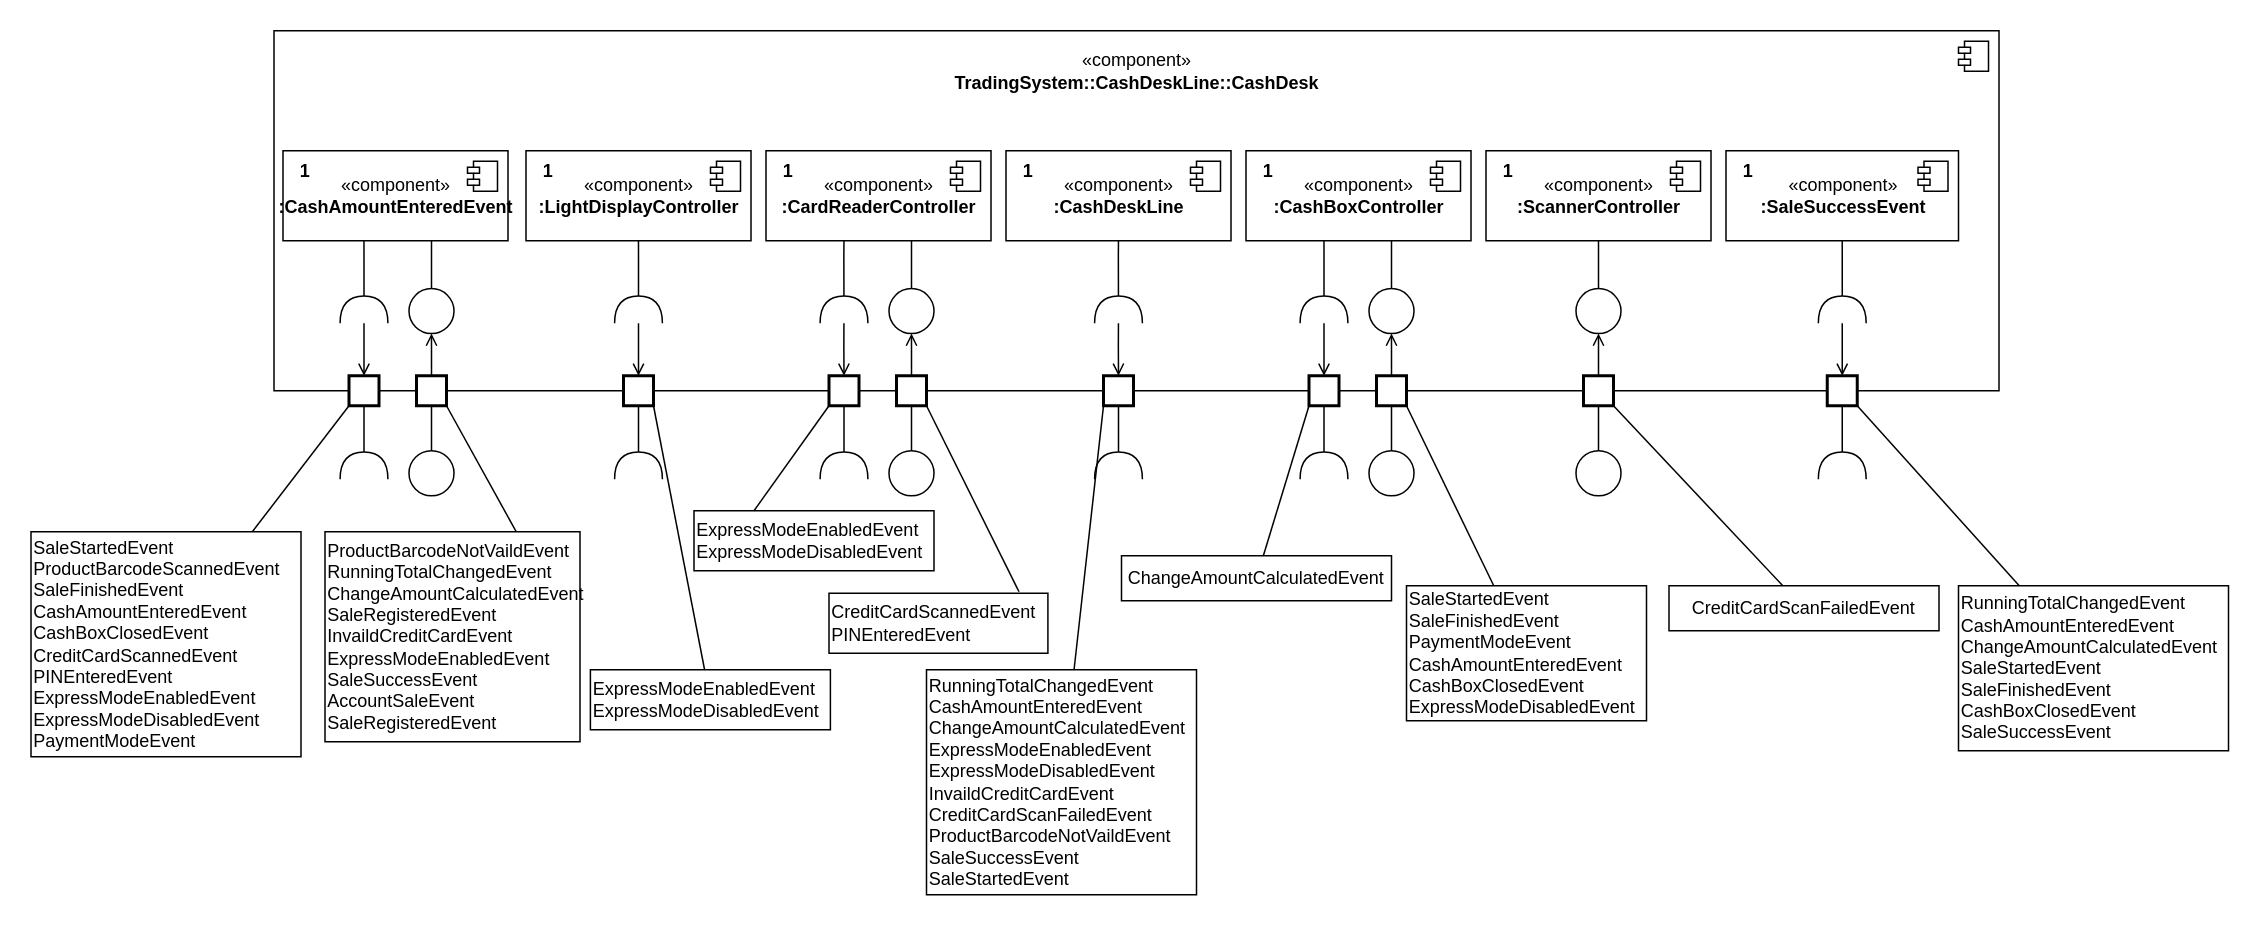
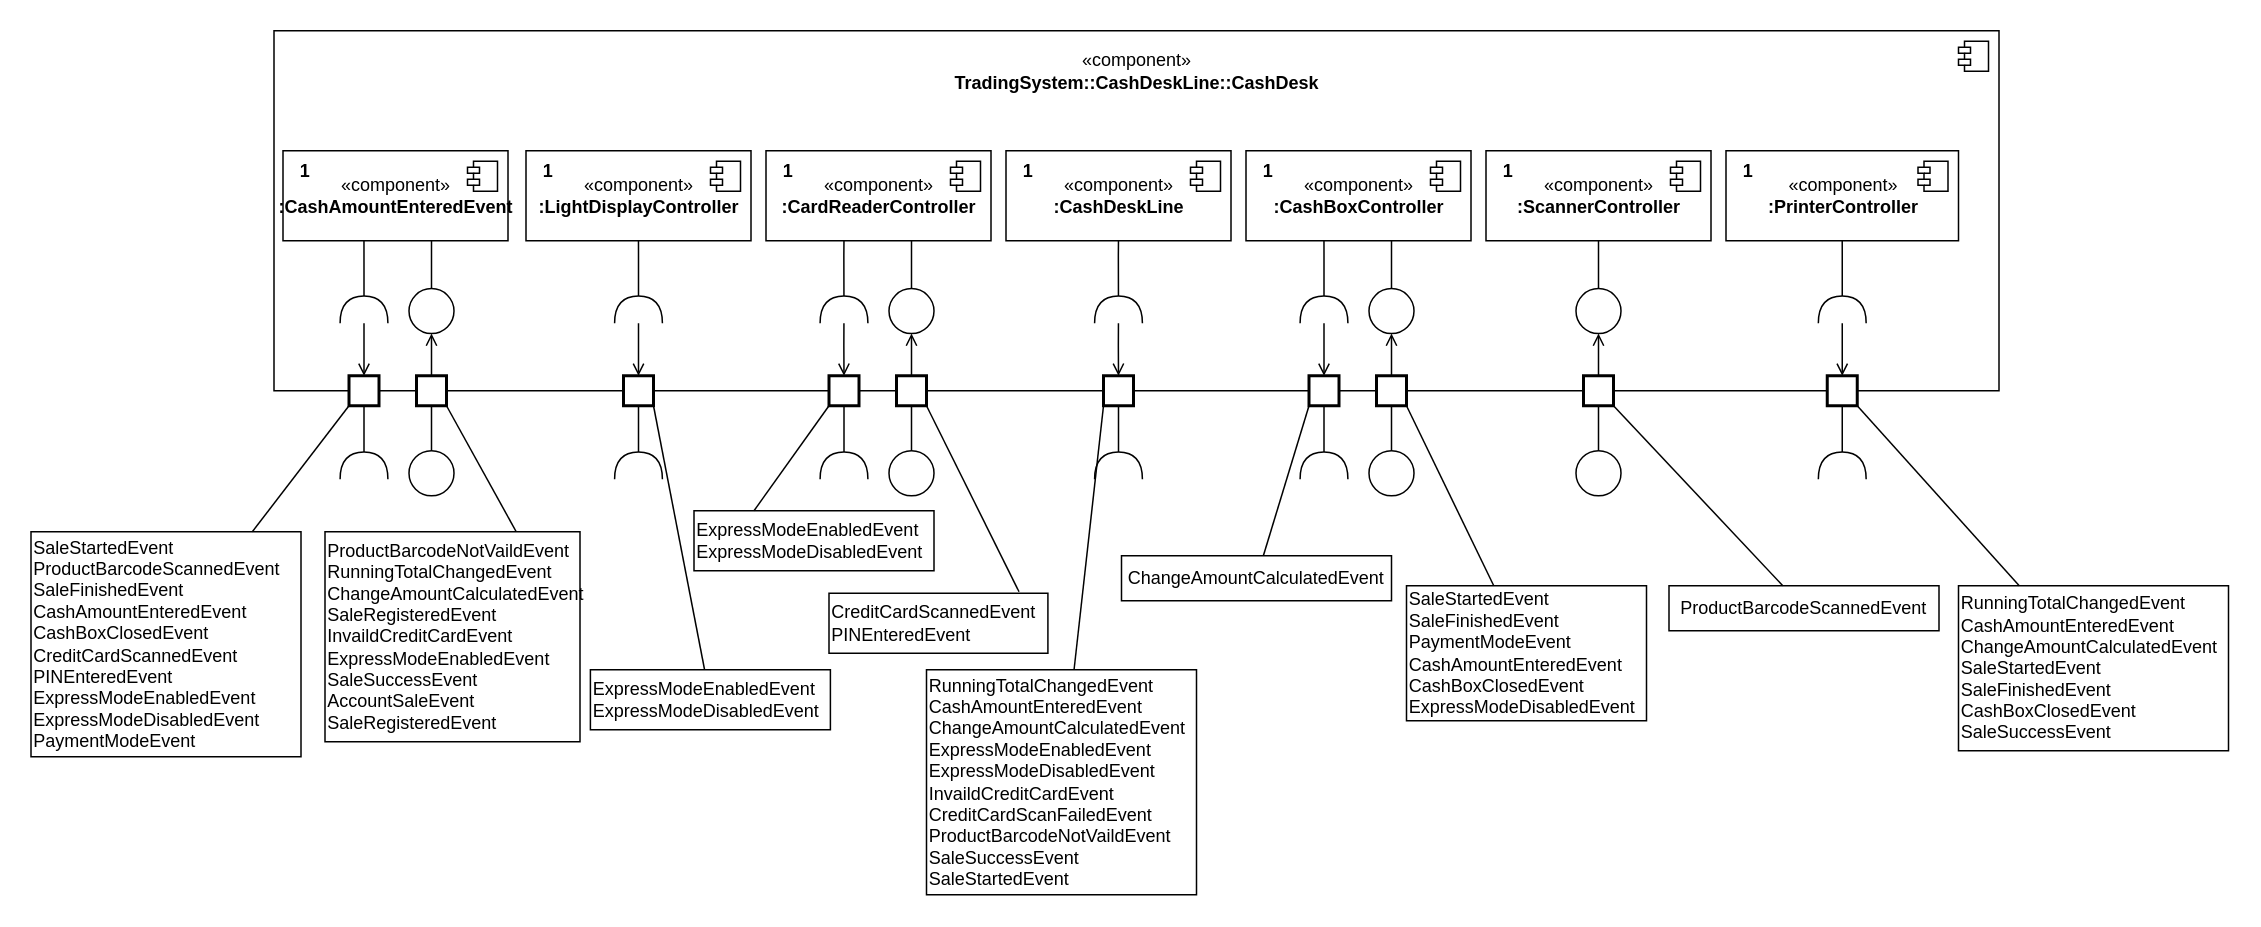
- <mxCell id="21" value="«component»&lt;br&gt;&lt;b&gt;:SaleSuccessEvent&lt;/b&gt;" style="html=1;dropTarget=0;" parent="1" vertex="1"><mxGeometry x="1150" y="100" width="155" height="60" as="geometry" /></mxCell>
+ <mxCell id="21" value="«component»&lt;br&gt;&lt;b&gt;:PrinterController&lt;/b&gt;" style="html=1;dropTarget=0;" parent="1" vertex="1"><mxGeometry x="1150" y="100" width="155" height="60" as="geometry" /></mxCell>
- <mxCell id="93" value="&lt;div&gt;CreditCardScanFailedEvent&lt;/div&gt;" style="text;html=1;strokeColor=default;fillColor=default;align=center;verticalAlign=middle;whiteSpace=wrap;rounded=0;" parent="1" vertex="1"><mxGeometry x="1112" y="390" width="180" height="30" as="geometry" /></mxCell>
+ <mxCell id="93" value="&lt;div&gt;ProductBarcodeScannedEvent&lt;/div&gt;" style="text;html=1;strokeColor=default;fillColor=default;align=center;verticalAlign=middle;whiteSpace=wrap;rounded=0;" parent="1" vertex="1"><mxGeometry x="1112" y="390" width="180" height="30" as="geometry" /></mxCell>
